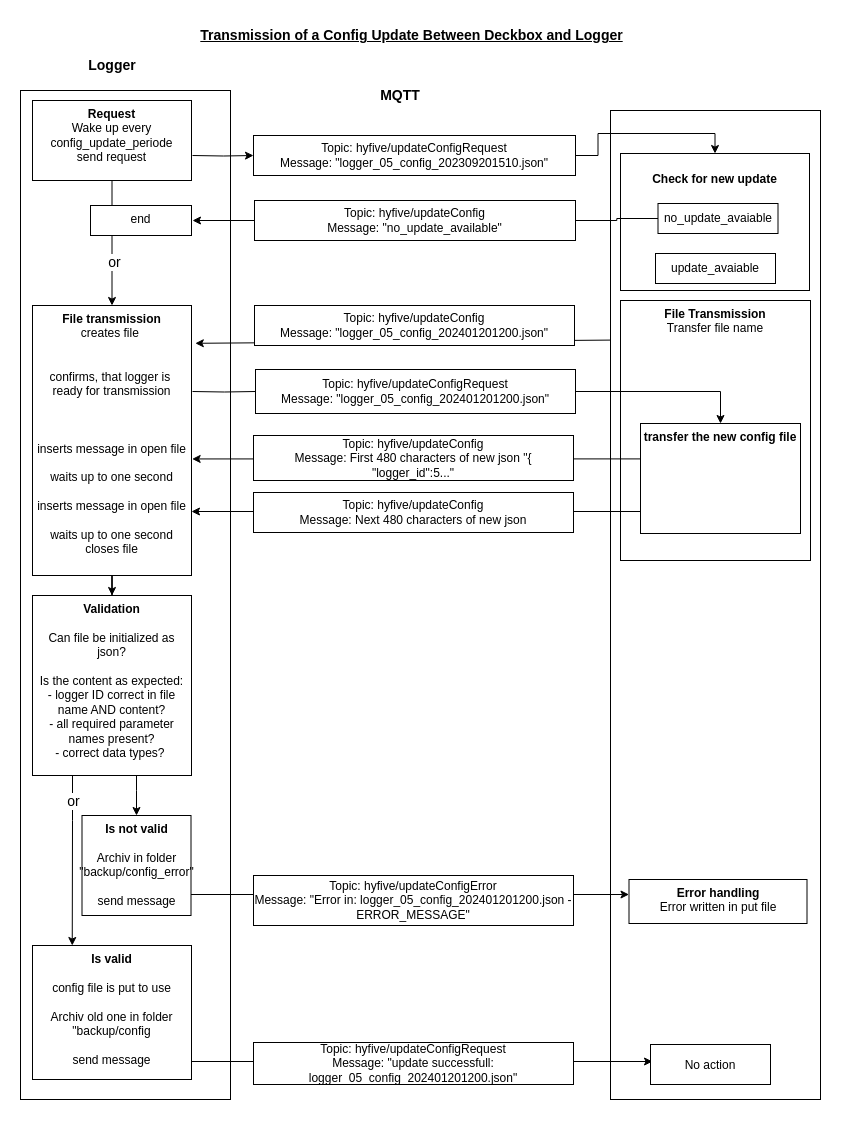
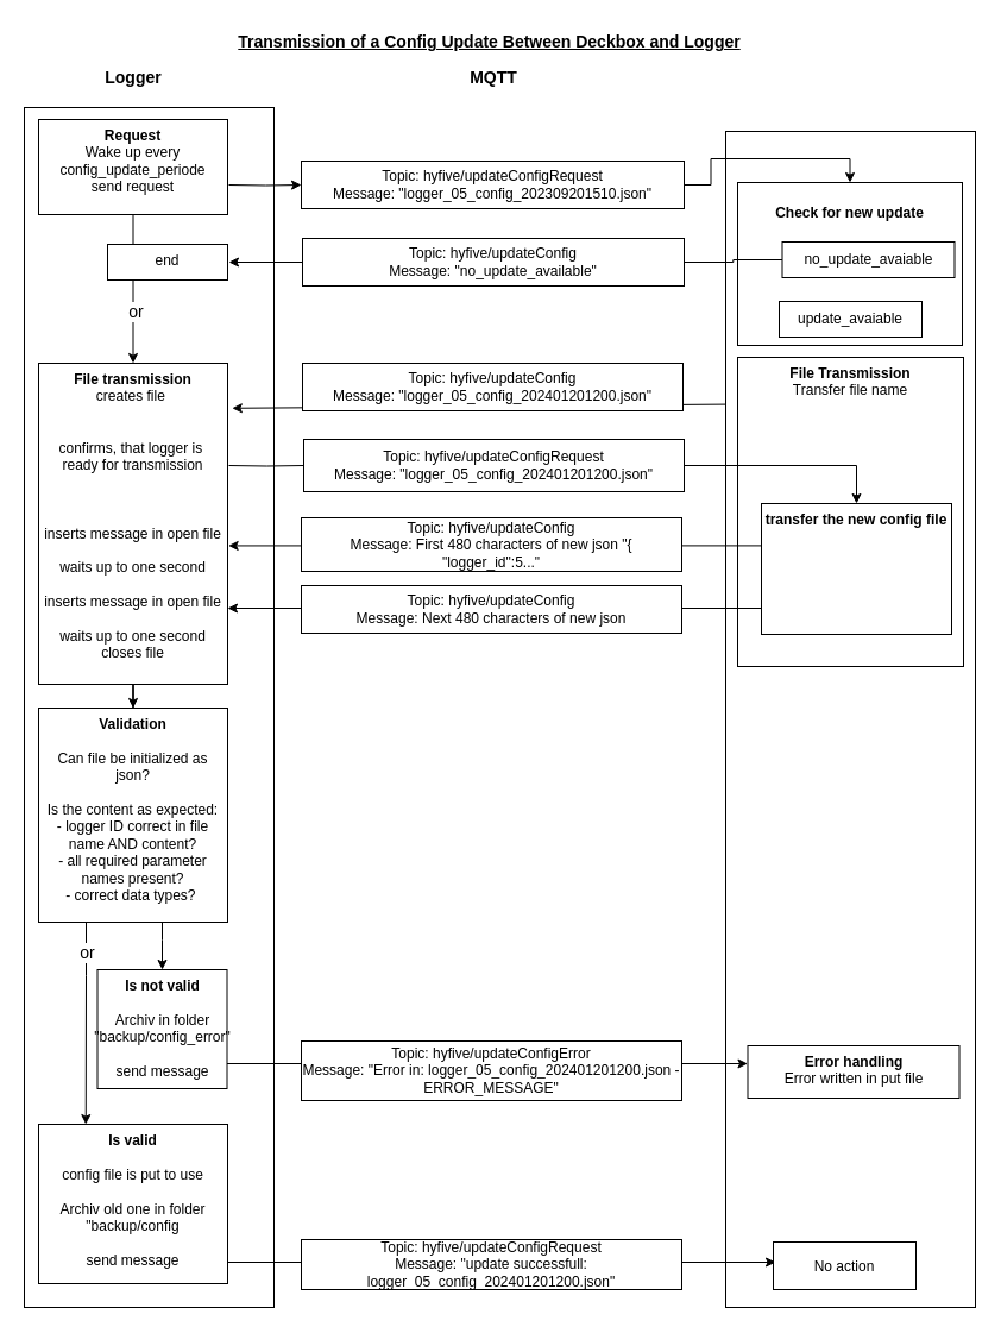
- <mxCell id="17" value="&lt;font style=&quot;font-size: 14px&quot;&gt;&lt;b&gt;MQTT&lt;/b&gt;&lt;/font&gt;" style="text;html=1;align=center;verticalAlign=middle;whiteSpace=wrap;rounded=0;" parent="1" vertex="1"><mxGeometry x="369.5" y="80" width="60" height="30" as="geometry" /></mxCell>
+ <mxCell id="17" value="&lt;font style=&quot;font-size: 14px&quot;&gt;&lt;b&gt;MQTT&lt;/b&gt;&lt;/font&gt;" style="text;html=1;align=center;verticalAlign=middle;whiteSpace=wrap;rounded=0;" parent="1" vertex="1"><mxGeometry x="384.5" y="50" width="60" height="30" as="geometry" /></mxCell>
- <mxCell id="15" value="no_update_avaiable" style="rounded=0;whiteSpace=wrap;html=1;" parent="1" vertex="1"><mxGeometry x="657.5" y="203" width="120" height="30" as="geometry" /></mxCell>
+ <mxCell id="15" value="no_update_avaiable" style="rounded=0;whiteSpace=wrap;html=1;" parent="1" vertex="1"><mxGeometry x="657.5" y="203" width="145" height="30" as="geometry" /></mxCell>
